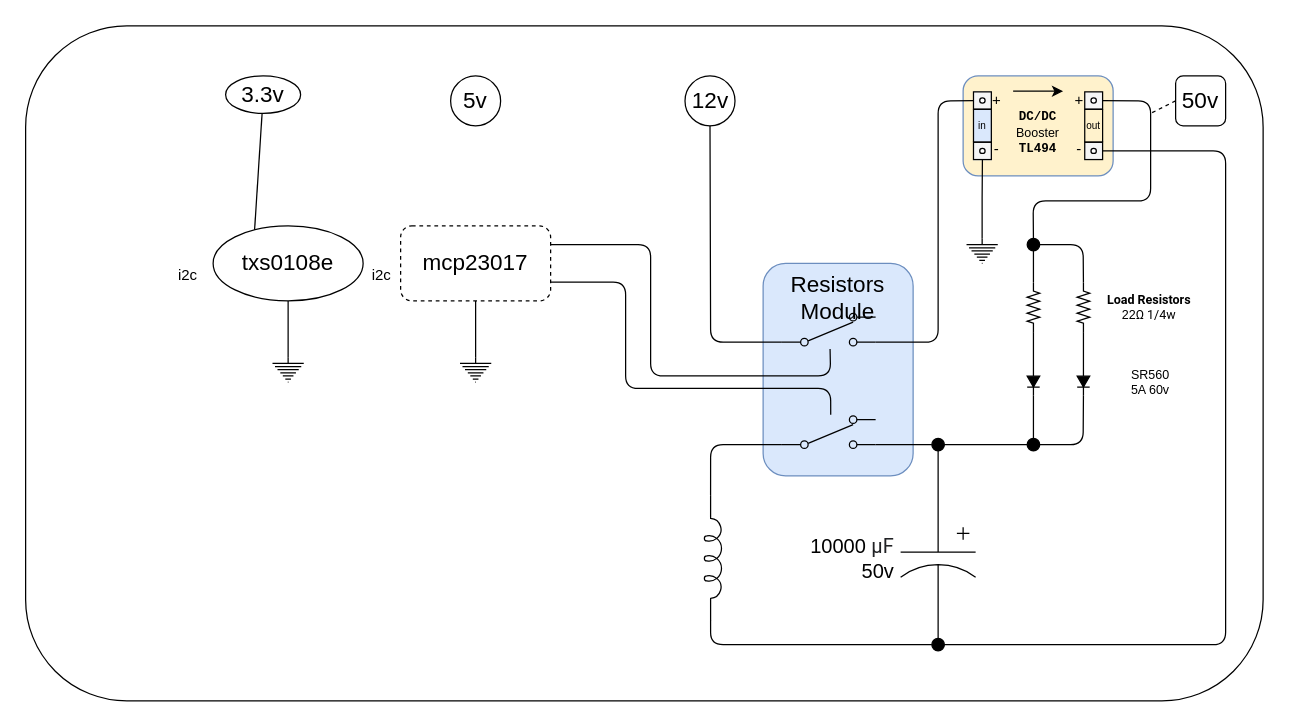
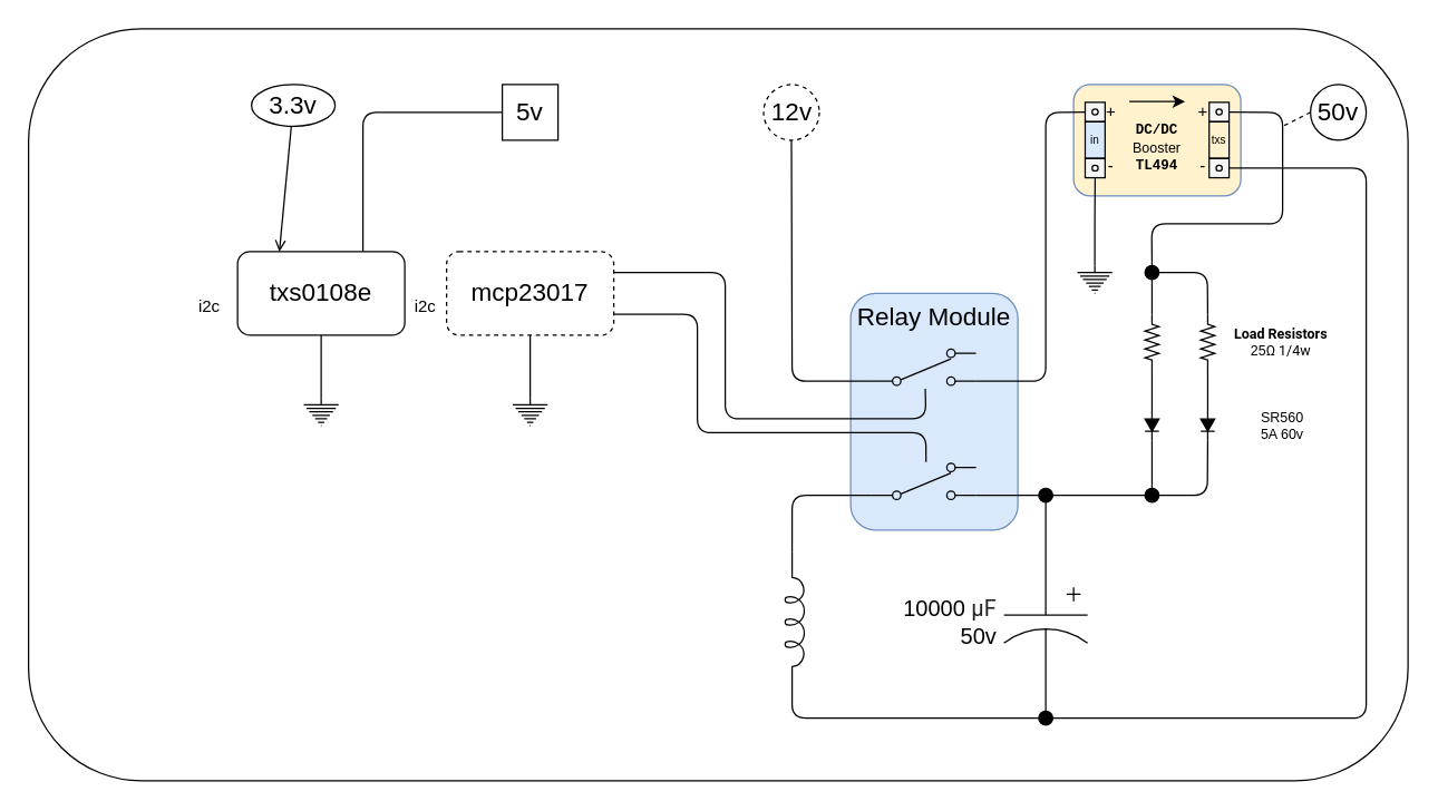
- <mxCell id="6" value="5v" style="ellipse;whiteSpace=wrap;html=1;aspect=fixed;labelBackgroundColor=none;fontSize=18;fontColor=#000000;fillColor=none;align=center;" parent="1" vertex="1"><mxGeometry x="360" y="60" width="40" height="40" as="geometry" /></mxCell>
+ <mxCell id="6" value="5v" style="whiteSpace=wrap;html=1;aspect=fixed;labelBackgroundColor=none;fontSize=18;fontColor=#000000;fillColor=none;align=center;rounded=0;" parent="1" vertex="1"><mxGeometry x="360" y="60" width="40" height="40" as="geometry" /></mxCell>
- <mxCell id="32" value="12v" style="ellipse;whiteSpace=wrap;html=1;aspect=fixed;labelBackgroundColor=none;fontSize=18;fontColor=#000000;fillColor=none;align=center;" parent="1" vertex="1"><mxGeometry x="547.5" y="60" width="40" height="40" as="geometry" /></mxCell>
+ <mxCell id="32" value="12v" style="ellipse;whiteSpace=wrap;html=1;aspect=fixed;labelBackgroundColor=none;fontSize=18;fontColor=#000000;fillColor=none;align=center;dashed=1;" parent="1" vertex="1"><mxGeometry x="547.5" y="60" width="40" height="40" as="geometry" /></mxCell>
- <mxCell id="80" value="50v" style="whiteSpace=wrap;html=1;aspect=fixed;labelBackgroundColor=none;fontSize=18;align=center;rounded=1;" parent="1" vertex="1"><mxGeometry x="940" y="60" width="40" height="40" as="geometry" /></mxCell>
+ <mxCell id="80" value="50v" style="ellipse;whiteSpace=wrap;html=1;aspect=fixed;labelBackgroundColor=none;fontSize=18;align=center;" parent="1" vertex="1"><mxGeometry x="940" y="60" width="40" height="40" as="geometry" /></mxCell>
+ <mxCell id="5" style="edgeStyle=orthogonalEdgeStyle;rounded=1;orthogonalLoop=1;jettySize=auto;html=1;entryX=0.75;entryY=0;entryDx=0;entryDy=0;fontSize=18;fontColor=#000000;startArrow=none;startFill=0;endArrow=none;endFill=0;strokeColor=#000000;strokeWidth=1;align=left;" parent="1" source="6" target="12" edge="1"><mxGeometry relative="1" as="geometry" /></mxCell>
- <mxCell id="65" value="&lt;font style=&quot;font-size: 8px&quot;&gt;out&lt;/font&gt;" style="rounded=0;whiteSpace=wrap;html=1;fontSize=8;fillColor=#fff2cc;strokeColor=none;" parent="64" vertex="1"><mxGeometry width="15" height="55" as="geometry" /></mxCell>
+ <mxCell id="65" value="&lt;font style=&quot;font-size: 8px&quot;&gt;txs&lt;/font&gt;" style="rounded=0;whiteSpace=wrap;html=1;fontSize=8;fillColor=#fff2cc;strokeColor=none;" parent="64" vertex="1"><mxGeometry width="15" height="55" as="geometry" /></mxCell>
- <mxCell id="13" style="rounded=1;orthogonalLoop=1;jettySize=auto;html=1;entryX=0.25;entryY=0;entryDx=0;entryDy=0;fontSize=18;fontColor=#000000;startArrow=none;startFill=0;endArrow=none;endFill=0;strokeColor=#000000;strokeWidth=1;align=left;" parent="1" source="14" target="12" edge="1"><mxGeometry relative="1" as="geometry" /></mxCell>
+ <mxCell id="13" style="rounded=1;orthogonalLoop=1;jettySize=auto;html=1;entryX=0.25;entryY=0;entryDx=0;entryDy=0;fontSize=18;fontColor=#000000;startArrow=none;startFill=0;endArrow=open;endFill=0;strokeColor=#000000;strokeWidth=1;align=left;" parent="1" source="14" target="12" edge="1"><mxGeometry relative="1" as="geometry" /></mxCell>
- <mxCell id="12" value="txs0108e" style="ellipse;whiteSpace=wrap;html=1;labelBackgroundColor=none;fontSize=18;fontColor=#000000;fillColor=none;align=center;" parent="1" vertex="1"><mxGeometry x="170" y="180" width="120" height="60" as="geometry" /></mxCell>
+ <mxCell id="12" value="txs0108e" style="rounded=1;whiteSpace=wrap;html=1;labelBackgroundColor=none;fontSize=18;fontColor=#000000;fillColor=none;align=center;" parent="1" vertex="1"><mxGeometry x="170" y="180" width="120" height="60" as="geometry" /></mxCell>
- <mxCell id="2" value="Resistors Module" style="rounded=1;whiteSpace=wrap;html=1;labelBackgroundColor=none;fontSize=18;fillColor=#dae8fc;align=center;strokeColor=#6c8ebf;verticalAlign=top;" parent="1" vertex="1"><mxGeometry x="610" y="210" width="120" height="170" as="geometry" /></mxCell>
+ <mxCell id="2" value="Relay Module" style="rounded=1;whiteSpace=wrap;html=1;labelBackgroundColor=none;fontSize=18;fillColor=#dae8fc;align=center;strokeColor=#6c8ebf;verticalAlign=top;" parent="1" vertex="1"><mxGeometry x="610" y="210" width="120" height="170" as="geometry" /></mxCell>
- <mxCell id="31" value="&lt;span style=&quot;font-family: &amp;#34;roboto&amp;#34; , &amp;#34;arial&amp;#34; , sans-serif ; font-size: 10px ; text-align: left ; background-color: rgb(255 , 255 , 255)&quot;&gt;Load Resistors&lt;br style=&quot;font-size: 10px&quot;&gt;&lt;/span&gt;&lt;span style=&quot;font-size: 10px ; font-weight: 400&quot;&gt;22&lt;/span&gt;&lt;span style=&quot;font-size: 10px ; font-weight: 400 ; font-family: &amp;#34;roboto&amp;#34; , &amp;#34;arial&amp;#34; , sans-serif ; text-align: left ; background-color: rgb(255 , 255 , 255)&quot;&gt;Ω 1/4w&lt;/span&gt;&lt;span style=&quot;font-family: &amp;#34;roboto&amp;#34; , &amp;#34;arial&amp;#34; , sans-serif ; font-size: 10px ; text-align: left ; background-color: rgb(255 , 255 , 255)&quot;&gt;&lt;br style=&quot;font-size: 10px&quot;&gt;&lt;/span&gt;" style="text;html=1;strokeColor=none;fillColor=none;align=center;verticalAlign=middle;whiteSpace=wrap;rounded=0;labelBackgroundColor=none;fontSize=10;fontStyle=1" parent="1" vertex="1"><mxGeometry x="880" y="230" width="77.5" height="30" as="geometry" /></mxCell>
+ <mxCell id="31" value="&lt;span style=&quot;font-family: &amp;#34;roboto&amp;#34; , &amp;#34;arial&amp;#34; , sans-serif ; font-size: 10px ; text-align: left ; background-color: rgb(255 , 255 , 255)&quot;&gt;Load Resistors&lt;br style=&quot;font-size: 10px&quot;&gt;&lt;/span&gt;&lt;span style=&quot;font-size: 10px ; font-weight: 400&quot;&gt;25&lt;/span&gt;&lt;span style=&quot;font-size: 10px ; font-weight: 400 ; font-family: &amp;#34;roboto&amp;#34; , &amp;#34;arial&amp;#34; , sans-serif ; text-align: left ; background-color: rgb(255 , 255 , 255)&quot;&gt;Ω 1/4w&lt;/span&gt;&lt;span style=&quot;font-family: &amp;#34;roboto&amp;#34; , &amp;#34;arial&amp;#34; , sans-serif ; font-size: 10px ; text-align: left ; background-color: rgb(255 , 255 , 255)&quot;&gt;&lt;br style=&quot;font-size: 10px&quot;&gt;&lt;/span&gt;" style="text;html=1;strokeColor=none;fillColor=none;align=center;verticalAlign=middle;whiteSpace=wrap;rounded=0;labelBackgroundColor=none;fontSize=10;fontStyle=1" parent="1" vertex="1"><mxGeometry x="880" y="230" width="77.5" height="30" as="geometry" /></mxCell>
